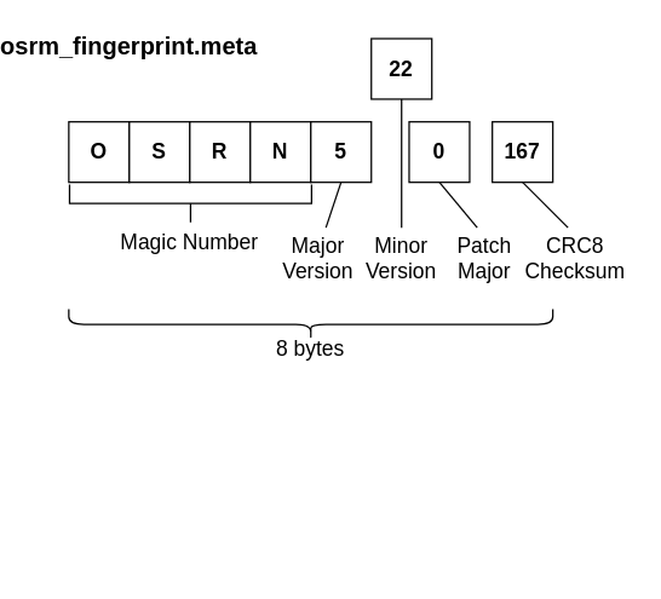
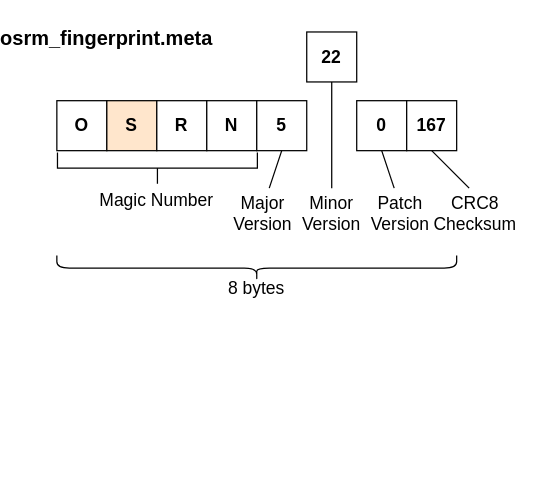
- <mxCell id="3" value="S" style="rounded=0;whiteSpace=wrap;html=1;fontStyle=1;fontSize=14;" parent="1" vertex="1"><mxGeometry x="75" y="80" width="40" height="40" as="geometry" /></mxCell>
+ <mxCell id="3" value="S" style="rounded=0;whiteSpace=wrap;html=1;fontStyle=1;fontSize=14;fillColor=#ffe6cc;" parent="1" vertex="1"><mxGeometry x="75" y="80" width="40" height="40" as="geometry" /></mxCell>
- <mxCell id="8" value="0" style="rounded=0;whiteSpace=wrap;html=1;fontStyle=1;fontSize=14;" parent="1" vertex="1"><mxGeometry x="260" y="80" width="40" height="40" as="geometry" /></mxCell>
+ <mxCell id="8" value="0" style="rounded=0;whiteSpace=wrap;html=1;fontStyle=1;fontSize=14;" parent="1" vertex="1"><mxGeometry x="275" y="80" width="40" height="40" as="geometry" /></mxCell>
- <mxCell id="15" value="Patch Major" style="text;html=1;strokeColor=none;fillColor=none;align=center;verticalAlign=middle;whiteSpace=wrap;rounded=0;fontSize=14;" parent="1" vertex="1"><mxGeometry x="275" y="160" width="70" height="20" as="geometry" /></mxCell>
+ <mxCell id="15" value="Patch Version" style="text;html=1;strokeColor=none;fillColor=none;align=center;verticalAlign=middle;whiteSpace=wrap;rounded=0;fontSize=14;" parent="1" vertex="1"><mxGeometry x="275" y="160" width="70" height="20" as="geometry" /></mxCell>
